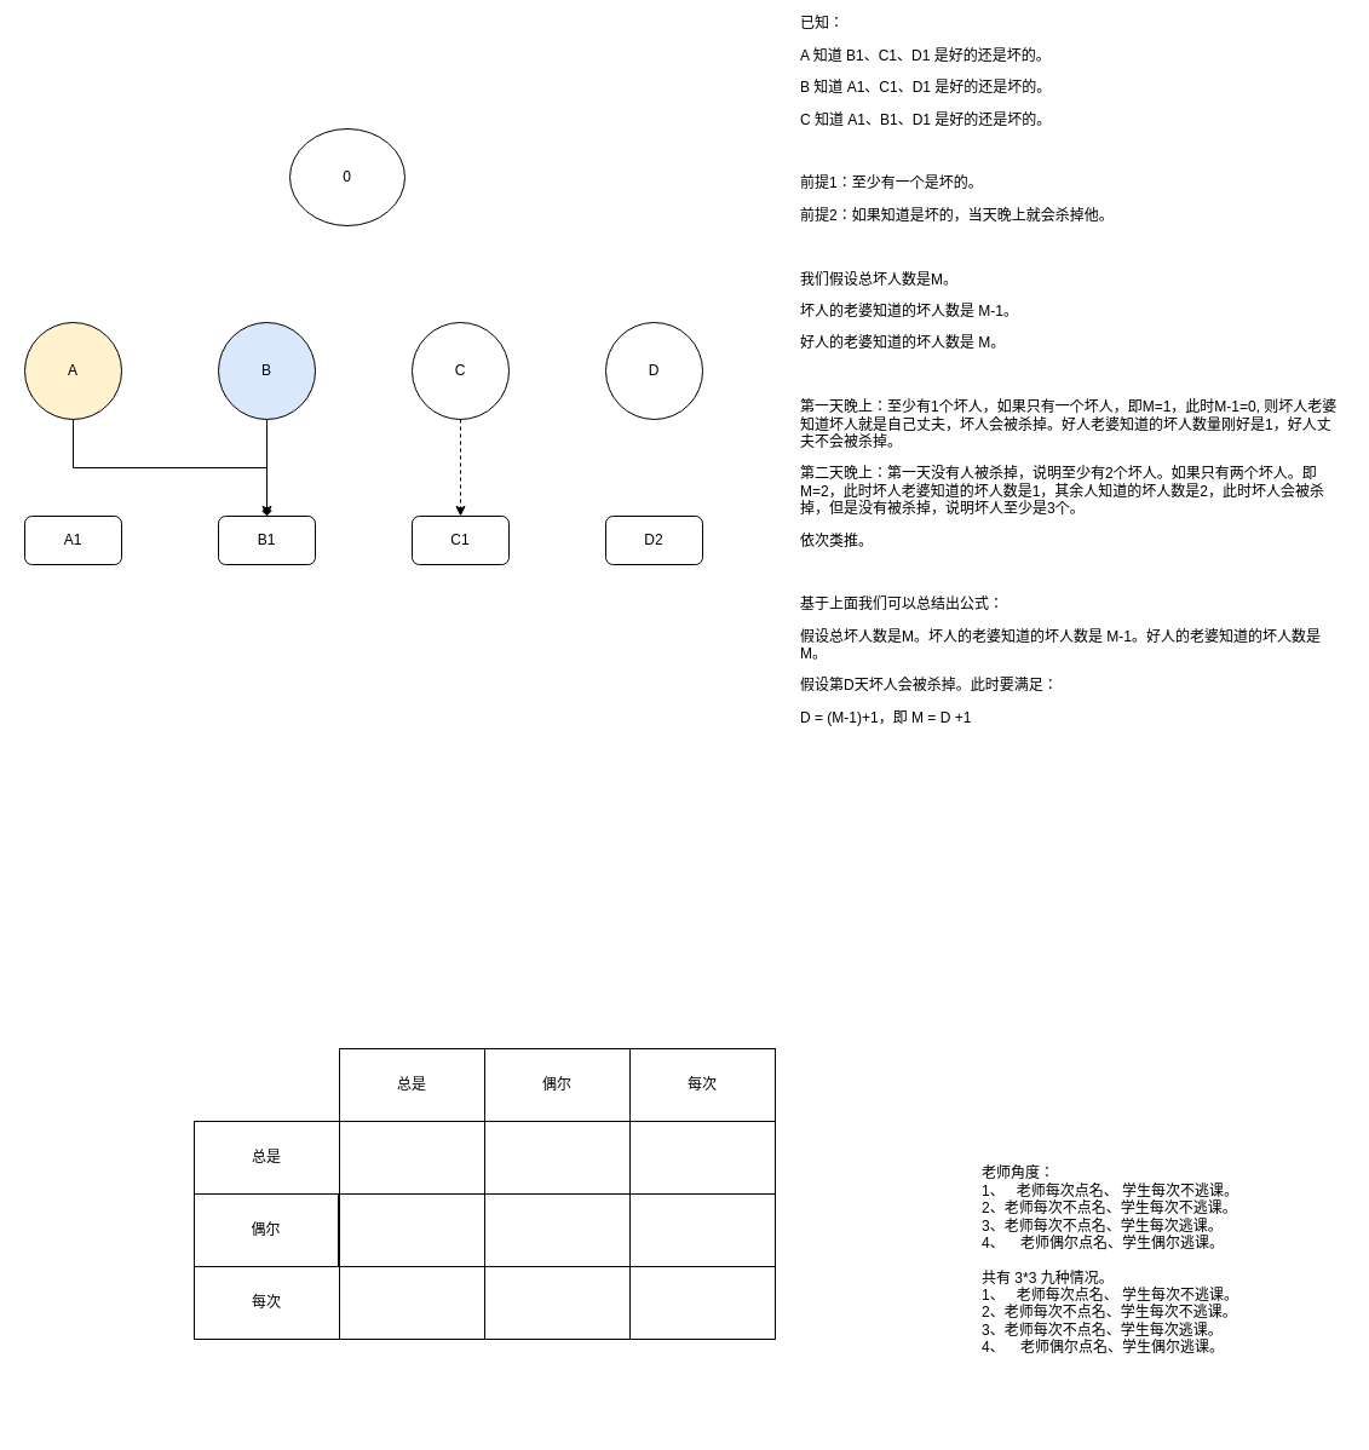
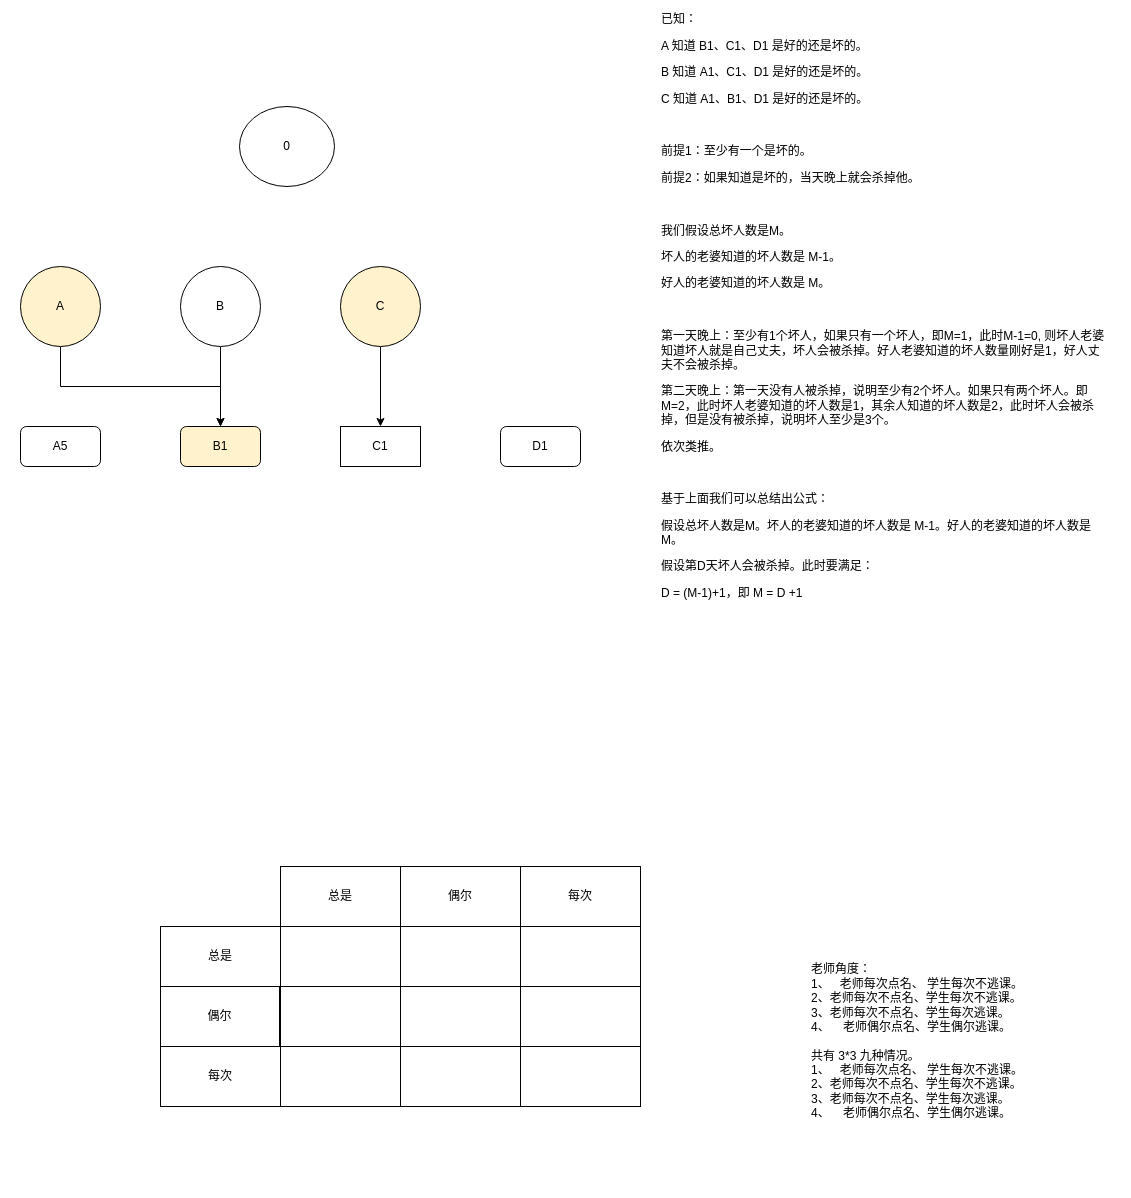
- <mxCell id="5" value="B" style="ellipse;whiteSpace=wrap;html=1;aspect=fixed;fillColor=#dae8fc;" vertex="1" parent="1"><mxGeometry x="180" y="181" width="80" height="80" as="geometry" /></mxCell>
+ <mxCell id="5" value="B" style="ellipse;whiteSpace=wrap;html=1;aspect=fixed;" vertex="1" parent="1"><mxGeometry x="180" y="181" width="80" height="80" as="geometry" /></mxCell>
- <mxCell id="7" value="C" style="ellipse;whiteSpace=wrap;html=1;aspect=fixed;" vertex="1" parent="1"><mxGeometry x="340" y="181" width="80" height="80" as="geometry" /></mxCell>
+ <mxCell id="7" value="C" style="ellipse;whiteSpace=wrap;html=1;aspect=fixed;fillColor=#fff2cc;" vertex="1" parent="1"><mxGeometry x="340" y="181" width="80" height="80" as="geometry" /></mxCell>
- <mxCell id="8" value="D" style="ellipse;whiteSpace=wrap;html=1;aspect=fixed;" vertex="1" parent="1"><mxGeometry x="500" y="181" width="80" height="80" as="geometry" /></mxCell>
- <mxCell id="4" style="edgeStyle=orthogonalEdgeStyle;rounded=0;orthogonalLoop=1;jettySize=auto;html=1;exitX=0.5;exitY=1;exitDx=0;exitDy=0;entryX=0.5;entryY=0;entryDx=0;entryDy=0;endArrow=diamond;" edge="1" parent="1" source="5" target="11"><mxGeometry relative="1" as="geometry" /></mxCell>
+ <mxCell id="4" style="edgeStyle=orthogonalEdgeStyle;rounded=0;orthogonalLoop=1;jettySize=auto;html=1;exitX=0.5;exitY=1;exitDx=0;exitDy=0;entryX=0.5;entryY=0;entryDx=0;entryDy=0;" edge="1" parent="1" source="5" target="11"><mxGeometry relative="1" as="geometry" /></mxCell>
- <mxCell id="6" style="edgeStyle=orthogonalEdgeStyle;rounded=0;orthogonalLoop=1;jettySize=auto;html=1;exitX=0.5;exitY=1;exitDx=0;exitDy=0;entryX=0.5;entryY=0;entryDx=0;entryDy=0;dashed=1;" edge="1" parent="1" source="7" target="12"><mxGeometry relative="1" as="geometry" /></mxCell>
+ <mxCell id="6" style="edgeStyle=orthogonalEdgeStyle;rounded=0;orthogonalLoop=1;jettySize=auto;html=1;exitX=0.5;exitY=1;exitDx=0;exitDy=0;entryX=0.5;entryY=0;entryDx=0;entryDy=0;" edge="1" parent="1" source="7" target="12"><mxGeometry relative="1" as="geometry" /></mxCell>
- <mxCell id="10" value="A1" style="rounded=1;whiteSpace=wrap;html=1;" vertex="1" parent="1"><mxGeometry x="20" y="341" width="80" height="40" as="geometry" /></mxCell>
+ <mxCell id="10" value="A5" style="rounded=1;whiteSpace=wrap;html=1;" vertex="1" parent="1"><mxGeometry x="20" y="341" width="80" height="40" as="geometry" /></mxCell>
- <mxCell id="11" value="B1" style="rounded=1;whiteSpace=wrap;html=1;" vertex="1" parent="1"><mxGeometry x="180" y="341" width="80" height="40" as="geometry" /></mxCell>
+ <mxCell id="11" value="B1" style="rounded=1;whiteSpace=wrap;html=1;fillColor=#fff2cc;" vertex="1" parent="1"><mxGeometry x="180" y="341" width="80" height="40" as="geometry" /></mxCell>
- <mxCell id="12" value="C1" style="rounded=1;whiteSpace=wrap;html=1;" vertex="1" parent="1"><mxGeometry x="340" y="341" width="80" height="40" as="geometry" /></mxCell>
+ <mxCell id="12" value="C1" style="whiteSpace=wrap;html=1;rounded=0;" vertex="1" parent="1"><mxGeometry x="340" y="341" width="80" height="40" as="geometry" /></mxCell>
- <mxCell id="13" value="D2" style="rounded=1;whiteSpace=wrap;html=1;" vertex="1" parent="1"><mxGeometry x="500" y="341" width="80" height="40" as="geometry" /></mxCell>
+ <mxCell id="13" value="D1" style="rounded=1;whiteSpace=wrap;html=1;" vertex="1" parent="1"><mxGeometry x="500" y="341" width="80" height="40" as="geometry" /></mxCell>
